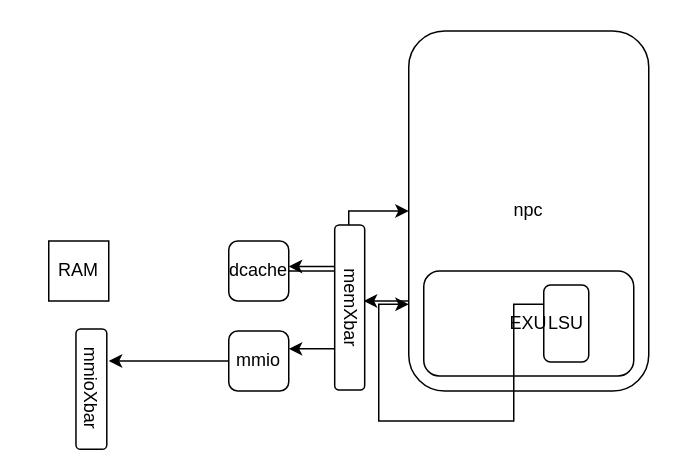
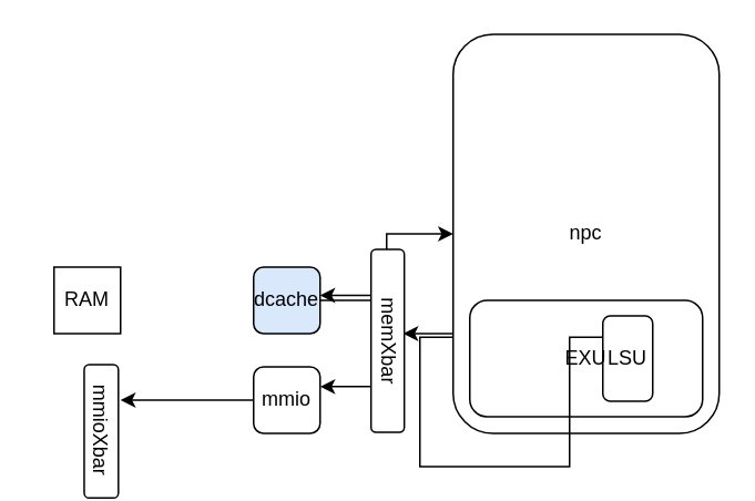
- <mxCell id="5" value="dcache" style="rounded=1;whiteSpace=wrap;html=1;" vertex="1" parent="1"><mxGeometry x="152" y="160" width="40" height="40" as="geometry" /></mxCell>
+ <mxCell id="5" value="dcache" style="rounded=1;whiteSpace=wrap;html=1;fillColor=#dae8fc;" vertex="1" parent="1"><mxGeometry x="152" y="160" width="40" height="40" as="geometry" /></mxCell>
- <mxCell id="13" style="edgeStyle=orthogonalEdgeStyle;rounded=0;orthogonalLoop=1;jettySize=auto;html=1;exitX=0;exitY=0.25;exitDx=0;exitDy=0;entryX=0;entryY=0.759;entryDx=0;entryDy=0;entryPerimeter=0;" edge="1" parent="1" source="12" target="3"><mxGeometry relative="1" as="geometry" /></mxCell>
+ <mxCell id="13" style="edgeStyle=orthogonalEdgeStyle;rounded=0;orthogonalLoop=1;jettySize=auto;html=1;exitX=0;exitY=0.25;exitDx=0;exitDy=0;entryX=0;entryY=0.759;entryDx=0;entryDy=0;entryPerimeter=0;endArrow=none;" edge="1" parent="1" source="12" target="3"><mxGeometry relative="1" as="geometry" /></mxCell>
